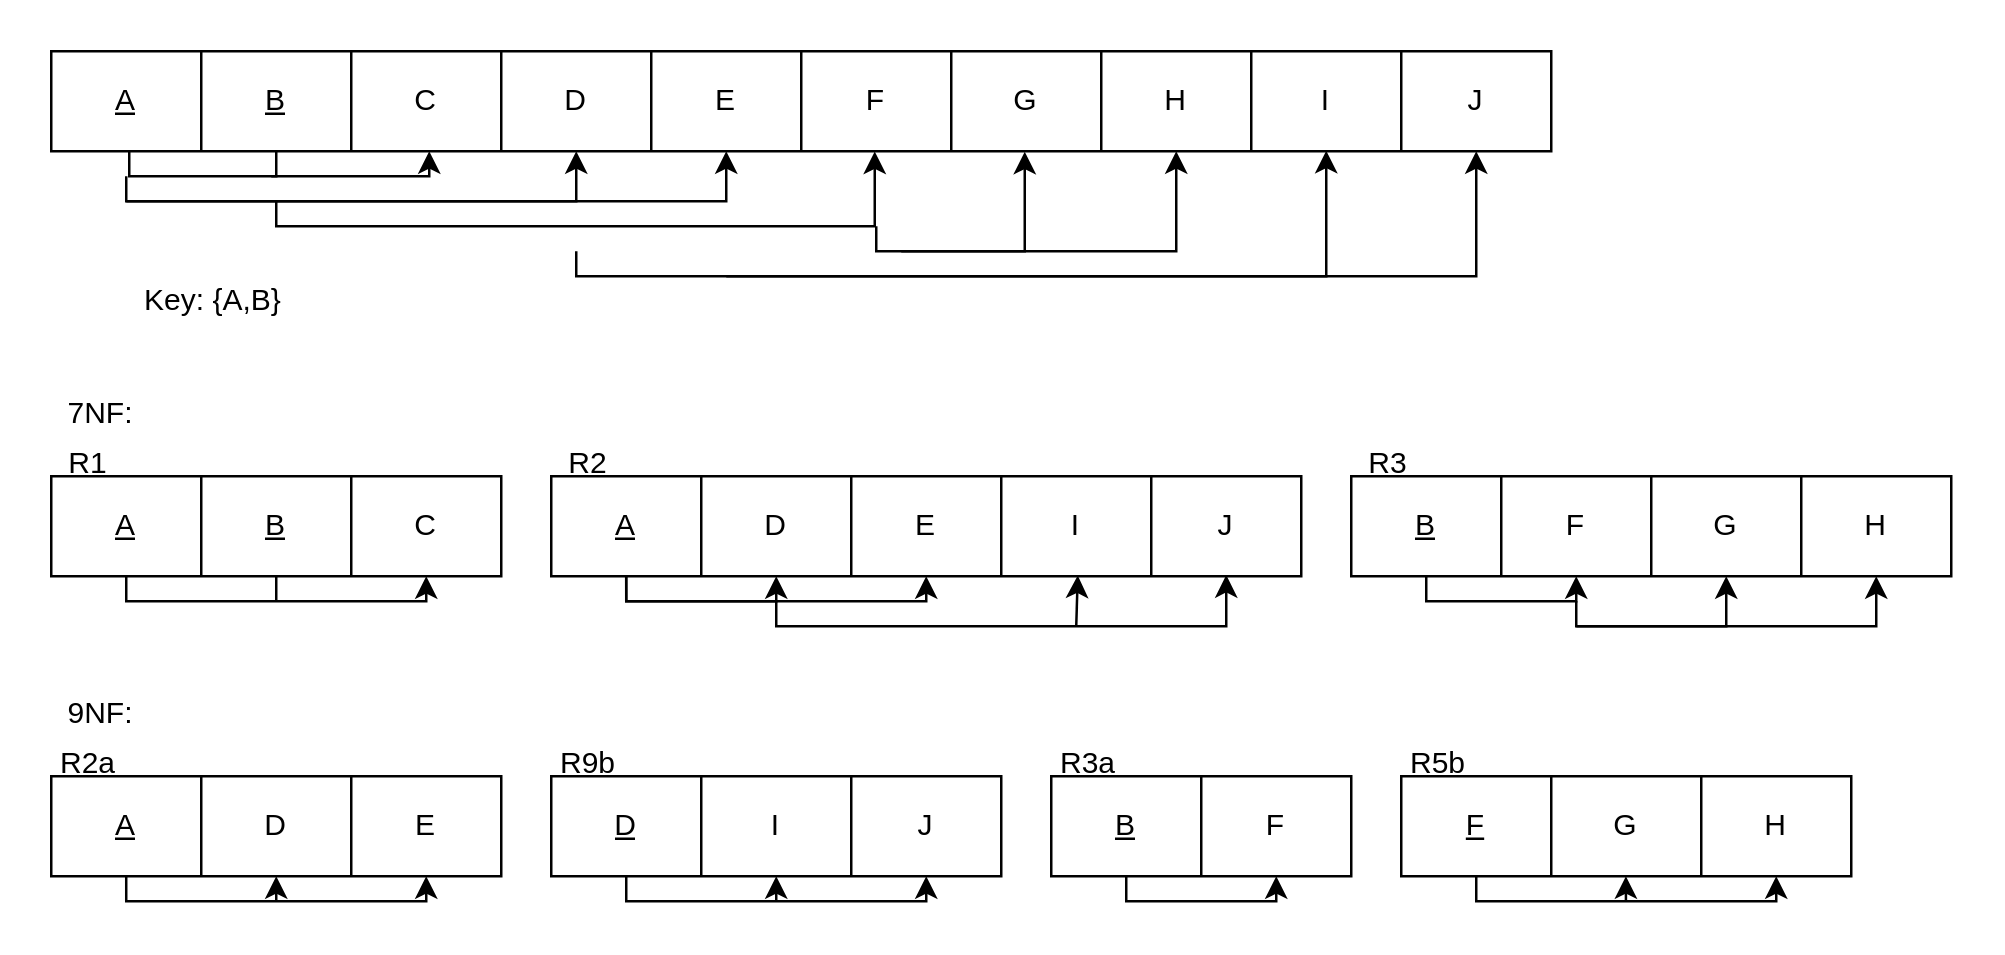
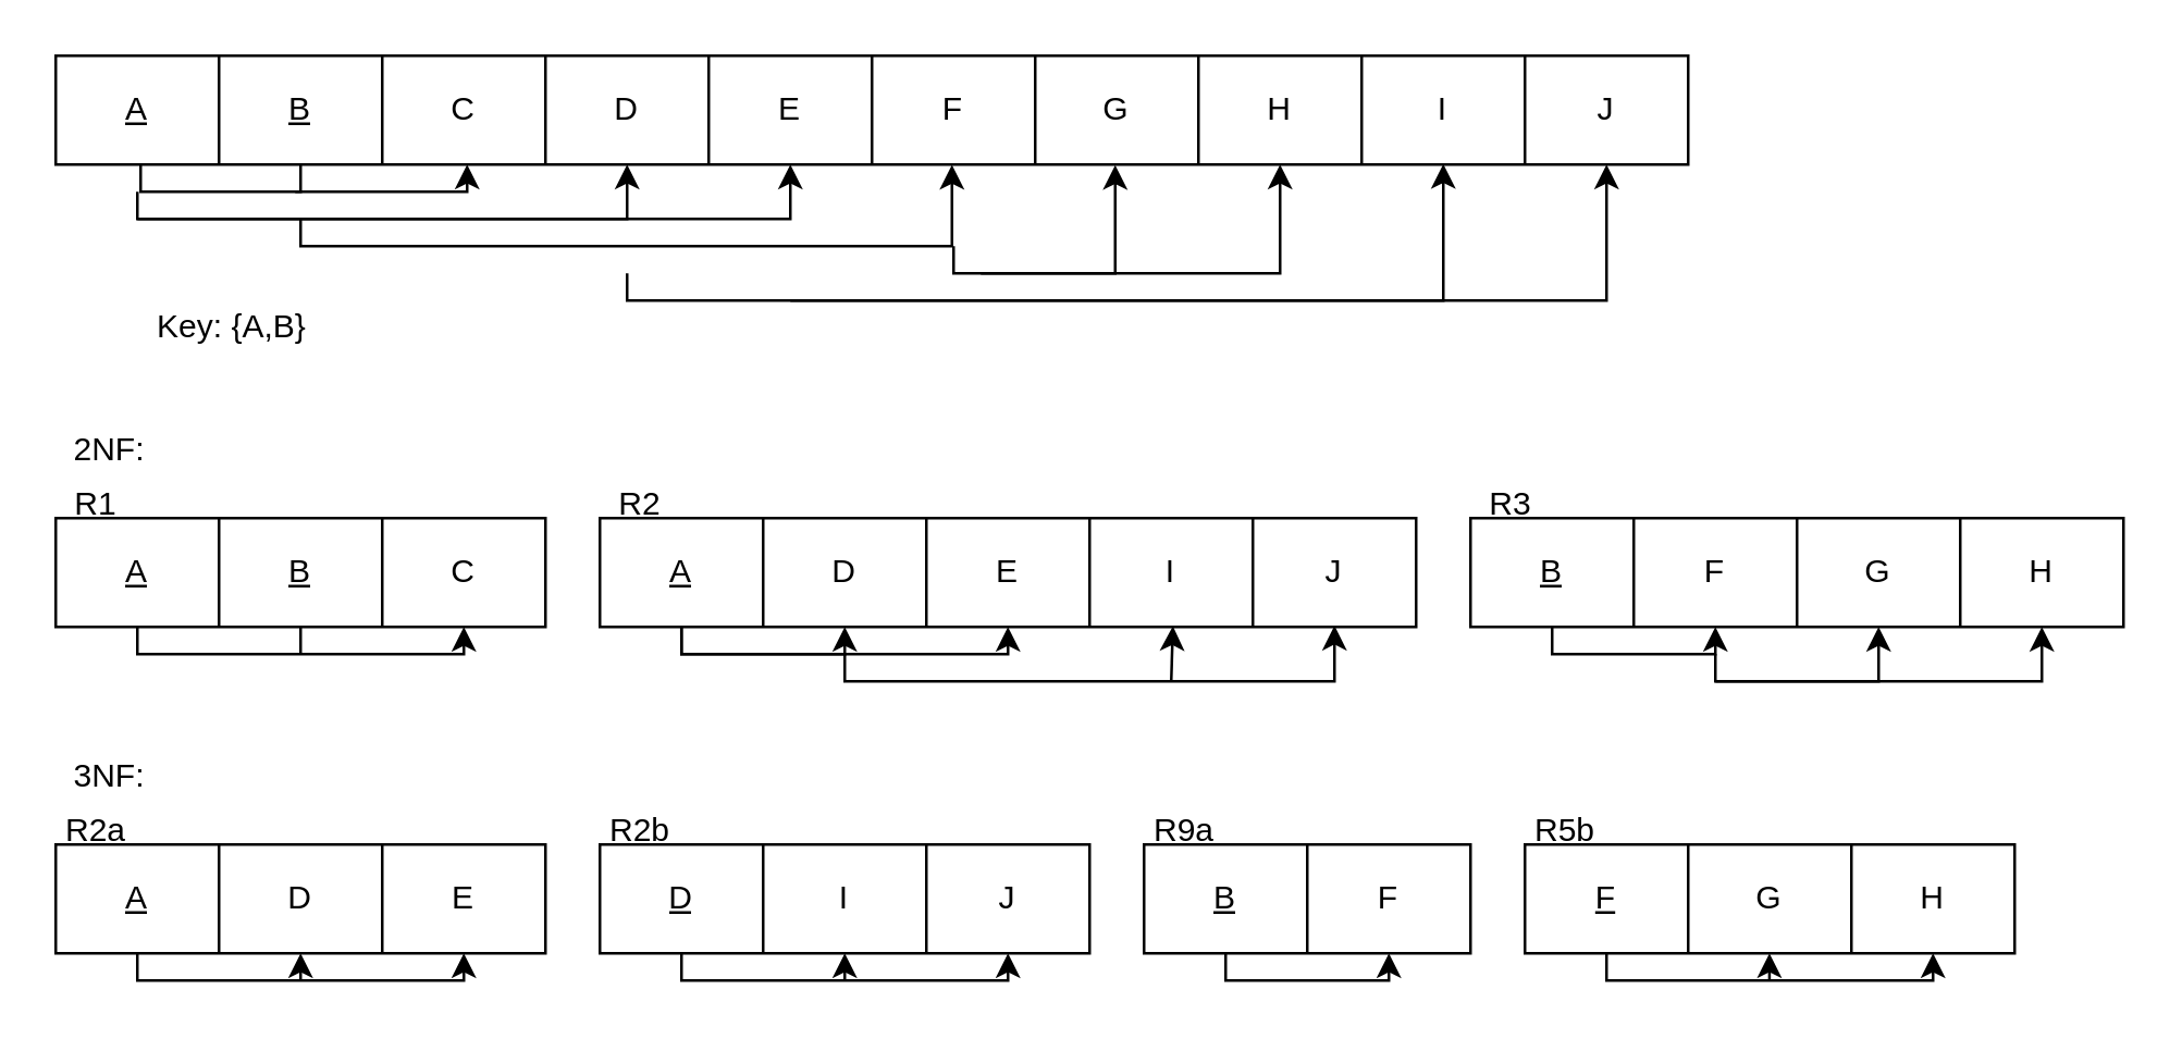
- <mxCell id="24" value="7NF:" style="text;html=1;strokeColor=none;fillColor=none;align=center;verticalAlign=middle;whiteSpace=wrap;rounded=0;" parent="1" vertex="1"><mxGeometry x="20" y="160" width="40" height="10" as="geometry" /></mxCell>
+ <mxCell id="24" value="2NF:" style="text;html=1;strokeColor=none;fillColor=none;align=center;verticalAlign=middle;whiteSpace=wrap;rounded=0;" parent="1" vertex="1"><mxGeometry x="20" y="160" width="40" height="10" as="geometry" /></mxCell>
- <mxCell id="47" value="9NF:" style="text;html=1;strokeColor=none;fillColor=none;align=center;verticalAlign=middle;whiteSpace=wrap;rounded=0;" parent="1" vertex="1"><mxGeometry x="20" y="280" width="40" height="10" as="geometry" /></mxCell>
+ <mxCell id="47" value="3NF:" style="text;html=1;strokeColor=none;fillColor=none;align=center;verticalAlign=middle;whiteSpace=wrap;rounded=0;" parent="1" vertex="1"><mxGeometry x="20" y="280" width="40" height="10" as="geometry" /></mxCell>
- <mxCell id="49" value="R9b" style="text;html=1;strokeColor=none;fillColor=none;align=center;verticalAlign=middle;whiteSpace=wrap;rounded=0;" parent="1" vertex="1"><mxGeometry x="220" y="300" width="30" height="10" as="geometry" /></mxCell>
+ <mxCell id="49" value="R2b" style="text;html=1;strokeColor=none;fillColor=none;align=center;verticalAlign=middle;whiteSpace=wrap;rounded=0;" parent="1" vertex="1"><mxGeometry x="220" y="300" width="30" height="10" as="geometry" /></mxCell>
- <mxCell id="50" value="R3a" style="text;html=1;strokeColor=none;fillColor=none;align=center;verticalAlign=middle;whiteSpace=wrap;rounded=0;" parent="1" vertex="1"><mxGeometry x="420" y="300" width="30" height="10" as="geometry" /></mxCell>
+ <mxCell id="50" value="R9a" style="text;html=1;strokeColor=none;fillColor=none;align=center;verticalAlign=middle;whiteSpace=wrap;rounded=0;" parent="1" vertex="1"><mxGeometry x="420" y="300" width="30" height="10" as="geometry" /></mxCell>
